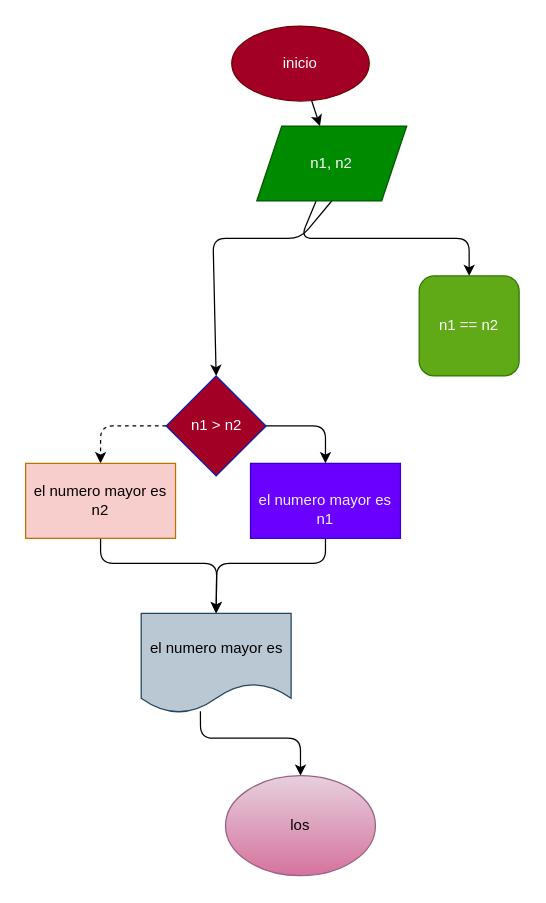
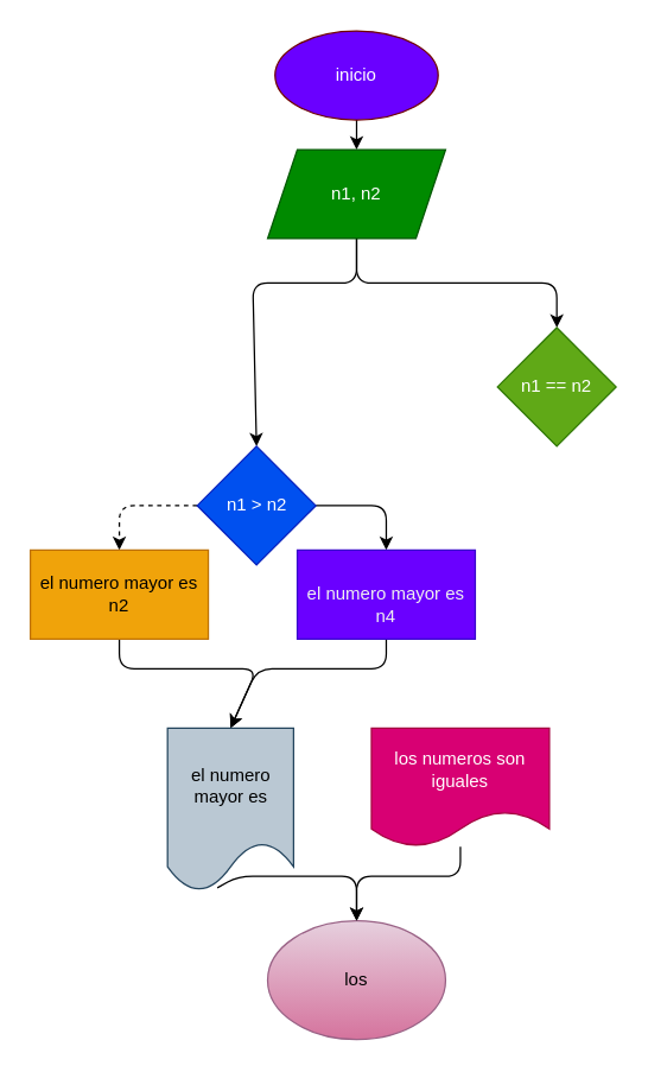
- <mxCell id="3" value="inicio" style="ellipse;whiteSpace=wrap;html=1;fillColor=#a20025;fontColor=#ffffff;strokeColor=#6F0000;" parent="1" vertex="1"><mxGeometry x="185" y="20" width="110" height="60" as="geometry" /></mxCell>
+ <mxCell id="3" value="inicio" style="ellipse;whiteSpace=wrap;html=1;fillColor=#6a00ff;fontColor=#ffffff;strokeColor=#6F0000;" parent="1" vertex="1"><mxGeometry x="185" y="20" width="110" height="60" as="geometry" /></mxCell>
- <mxCell id="6" value="n1, n2" style="shape=parallelogram;perimeter=parallelogramPerimeter;whiteSpace=wrap;html=1;fixedSize=1;fillColor=#008a00;fontColor=#ffffff;strokeColor=#005700;" parent="1" vertex="1"><mxGeometry x="205" y="100" width="120" height="60" as="geometry" /></mxCell>
+ <mxCell id="6" value="n1, n2" style="shape=parallelogram;perimeter=parallelogramPerimeter;whiteSpace=wrap;html=1;fixedSize=1;fillColor=#008a00;fontColor=#ffffff;strokeColor=#005700;" parent="1" vertex="1"><mxGeometry x="180" y="100" width="120" height="60" as="geometry" /></mxCell>
- <mxCell id="17" value="n1 == n2" style="whiteSpace=wrap;html=1;fillColor=#60a917;strokeColor=#2D7600;fontColor=#ffffff;rounded=1;" parent="1" vertex="1"><mxGeometry x="335" y="220" width="80" height="80" as="geometry" /></mxCell>
+ <mxCell id="17" value="n1 == n2" style="rhombus;whiteSpace=wrap;html=1;fillColor=#60a917;strokeColor=#2D7600;fontColor=#ffffff;rounded=0;" parent="1" vertex="1"><mxGeometry x="335" y="220" width="80" height="80" as="geometry" /></mxCell>
- <mxCell id="9" value="n1 &amp;gt; n2" style="rhombus;whiteSpace=wrap;html=1;fillColor=#a20025;fontColor=#ffffff;strokeColor=#001DBC;" parent="1" vertex="1"><mxGeometry x="132.5" y="300" width="80" height="80" as="geometry" /></mxCell>
+ <mxCell id="9" value="n1 &amp;gt; n2" style="rhombus;whiteSpace=wrap;html=1;fillColor=#0050ef;fontColor=#ffffff;strokeColor=#001DBC;" parent="1" vertex="1"><mxGeometry x="132.5" y="300" width="80" height="80" as="geometry" /></mxCell>
- <mxCell id="11" value="el numero mayor es n2" style="rounded=0;whiteSpace=wrap;html=1;fillColor=#f8cecc;fontColor=#000000;strokeColor=#BD7000;" parent="1" vertex="1"><mxGeometry x="20" y="370" width="120" height="60" as="geometry" /></mxCell>
+ <mxCell id="11" value="el numero mayor es n2" style="rounded=0;whiteSpace=wrap;html=1;fillColor=#f0a30a;fontColor=#000000;strokeColor=#BD7000;" parent="1" vertex="1"><mxGeometry x="20" y="370" width="120" height="60" as="geometry" /></mxCell>
- <mxCell id="13" value="&lt;br&gt;&lt;font color=&quot;#f0f0f0&quot;&gt;el numero mayor es n1&lt;/font&gt;" style="rounded=0;whiteSpace=wrap;html=1;fillColor=#6a00ff;fontColor=#ffffff;strokeColor=#3700CC;" parent="1" vertex="1"><mxGeometry x="200" y="370" width="120" height="60" as="geometry" /></mxCell>
+ <mxCell id="13" value="&lt;br&gt;&lt;font color=&quot;#f0f0f0&quot;&gt;el numero mayor es n4&lt;/font&gt;" style="rounded=0;whiteSpace=wrap;html=1;fillColor=#6a00ff;fontColor=#ffffff;strokeColor=#3700CC;" parent="1" vertex="1"><mxGeometry x="200" y="370" width="120" height="60" as="geometry" /></mxCell>
- <mxCell id="15" value="el numero mayor es" style="shape=document;whiteSpace=wrap;html=1;boundedLbl=1;fillColor=#bac8d3;strokeColor=#23445d;" parent="1" vertex="1"><mxGeometry x="112.5" y="490" width="120" height="80" as="geometry" /></mxCell>
+ <mxCell id="15" value="el numero mayor es" style="shape=document;whiteSpace=wrap;html=1;boundedLbl=1;fillColor=#bac8d3;strokeColor=#23445d;" parent="1" vertex="1"><mxGeometry x="112.5" y="490" width="85" height="110" as="geometry" /></mxCell>
+ <mxCell id="19" value="los numeros son iguales" style="shape=document;whiteSpace=wrap;html=1;boundedLbl=1;fillColor=#d80073;fontColor=#ffffff;strokeColor=#A50040;" vertex="1" parent="1"><mxGeometry x="250" y="490" width="120" height="80" as="geometry" /></mxCell>
+ <mxCell id="18" value="" style="edgeStyle=none;html=1;entryX=0.5;entryY=0;entryDx=0;entryDy=0;" edge="1" parent="1" source="19" target="16"><mxGeometry relative="1" as="geometry"><Array as="points"><mxPoint x="310" y="590" /><mxPoint x="240" y="590" /></Array></mxGeometry></mxCell>
